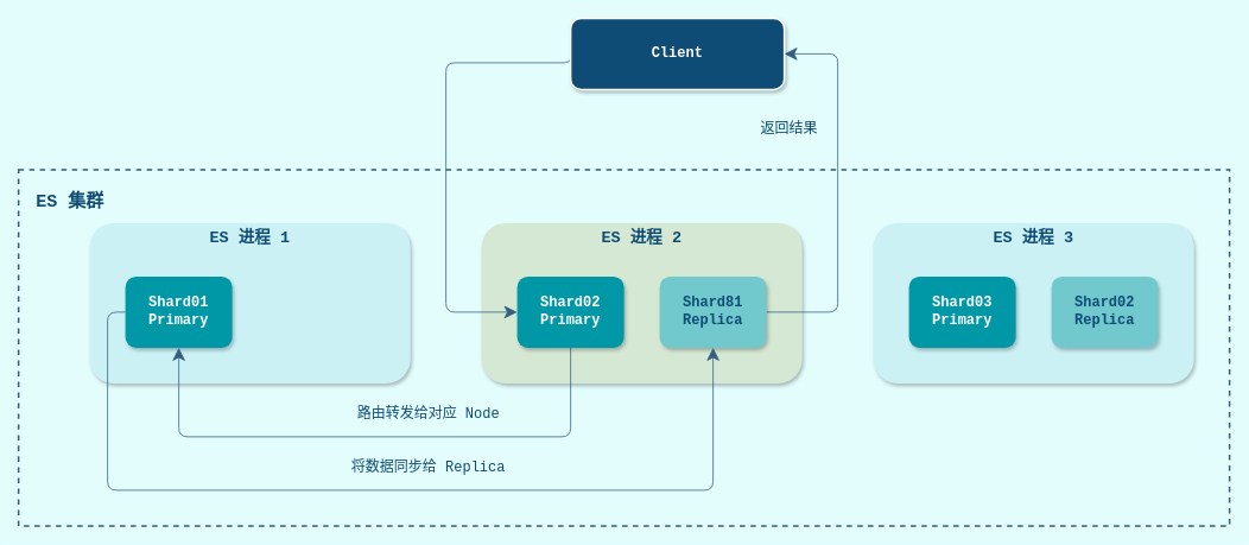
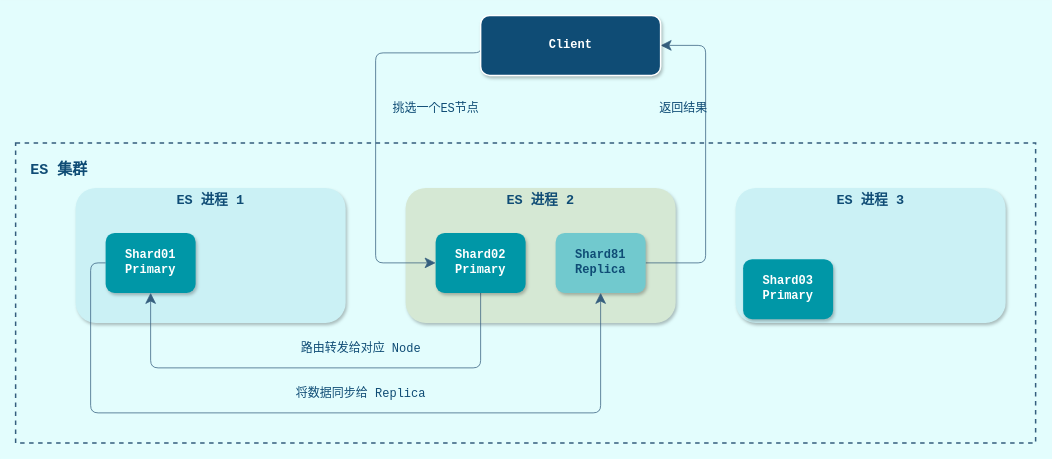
+ <mxCell id="18" value="挑选一个ES节点" style="text;html=1;align=center;verticalAlign=middle;resizable=0;points=[];autosize=1;strokeColor=none;fillColor=none;fontSize=16;fontFamily=Courier New;fontColor=#0F4C75;" parent="1" vertex="1"><mxGeometry x="510" y="130" width="140" height="30" as="geometry" /></mxCell>
- <mxCell id="19" value="返回结果" style="text;html=1;align=center;verticalAlign=middle;resizable=0;points=[];autosize=1;strokeColor=none;fillColor=none;fontSize=16;fontFamily=Courier New;fontColor=#0F4C75;" parent="1" vertex="1"><mxGeometry x="840" y="130" width="90" height="30" as="geometry" /></mxCell>
+ <mxCell id="19" value="返回结果" style="text;html=1;align=center;verticalAlign=middle;resizable=0;points=[];autosize=1;strokeColor=none;fillColor=none;fontSize=16;fontFamily=Courier New;fontColor=#0F4C75;" parent="1" vertex="1"><mxGeometry x="865" y="130" width="90" height="30" as="geometry" /></mxCell>
- <mxCell id="11" value="Shard03&lt;br&gt;Primary" style="rounded=1;whiteSpace=wrap;html=1;shadow=1;strokeWidth=2;align=center;verticalAlign=middle;fontFamily=Courier New;fontSize=16;fontColor=#FFFFFF;fillColor=#0097A7;strokeColor=none;fontStyle=1" parent="1" vertex="1"><mxGeometry x="1020" y="310" width="120" height="80" as="geometry" /></mxCell>
+ <mxCell id="11" value="Shard03&lt;br&gt;Primary" style="rounded=1;whiteSpace=wrap;html=1;shadow=1;strokeWidth=2;align=center;verticalAlign=middle;fontFamily=Courier New;fontSize=16;fontColor=#FFFFFF;fillColor=#0097A7;strokeColor=none;fontStyle=1" parent="1" vertex="1"><mxGeometry x="990" y="345" width="120" height="80" as="geometry" /></mxCell>
- <mxCell id="12" value="Shard02&lt;br&gt;Replica" style="rounded=1;whiteSpace=wrap;html=1;shadow=1;strokeWidth=2;align=center;verticalAlign=middle;fontFamily=Courier New;fontSize=16;fontColor=#0F4C75;fillColor=#71C9CE;strokeColor=none;fontStyle=1" parent="1" vertex="1"><mxGeometry x="1180" y="310" width="120" height="80" as="geometry" /></mxCell>
